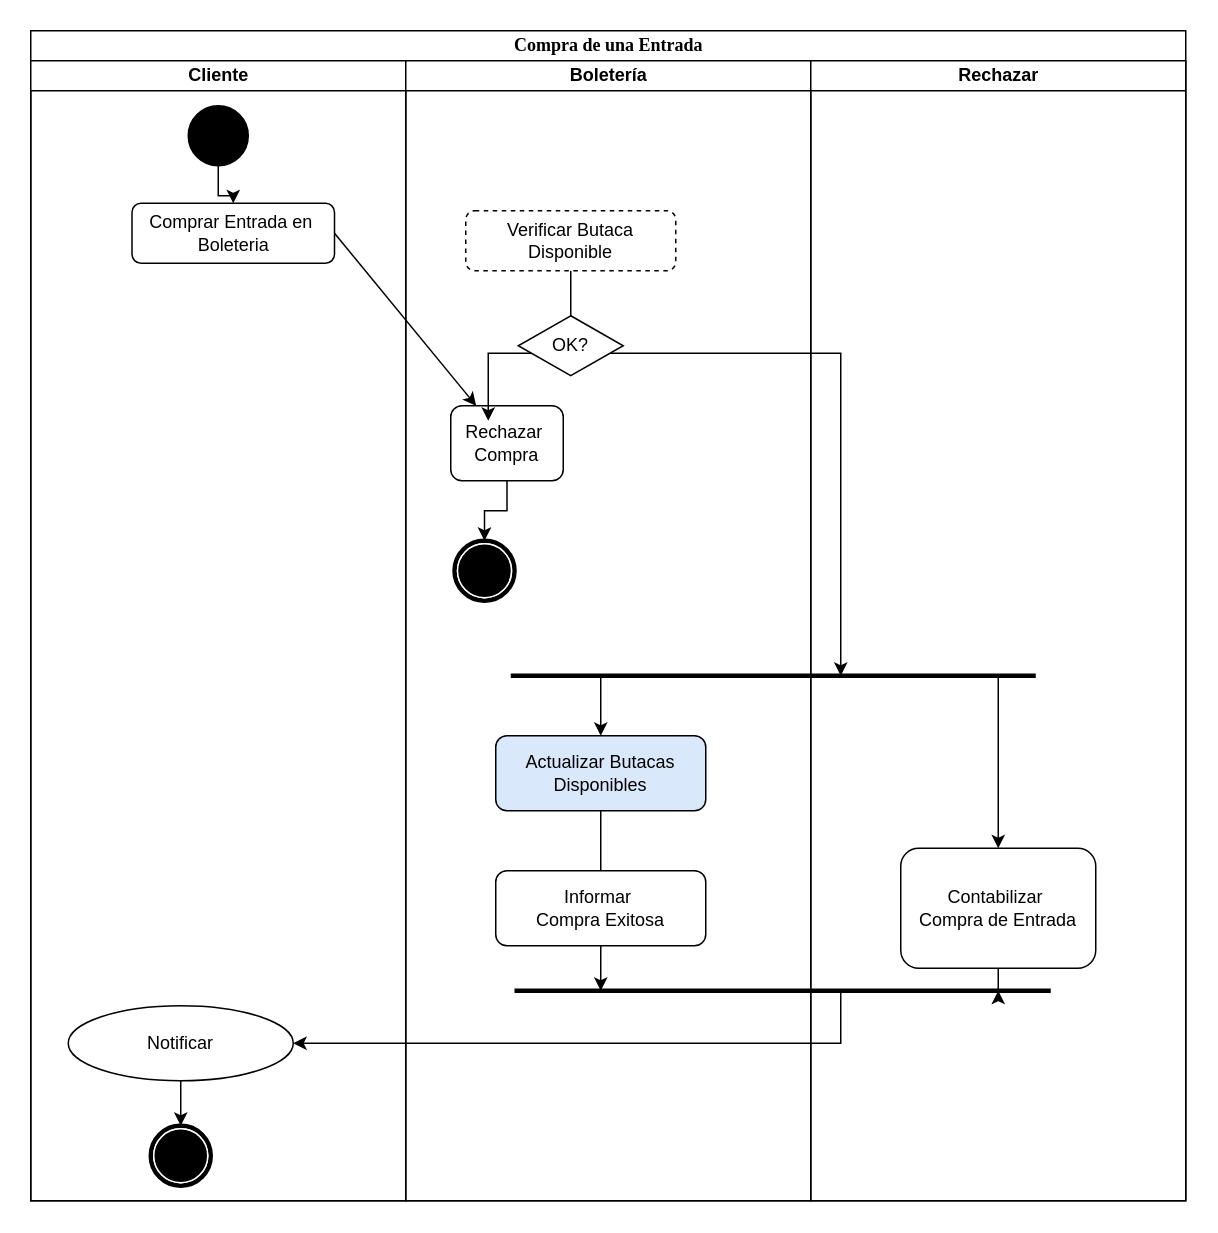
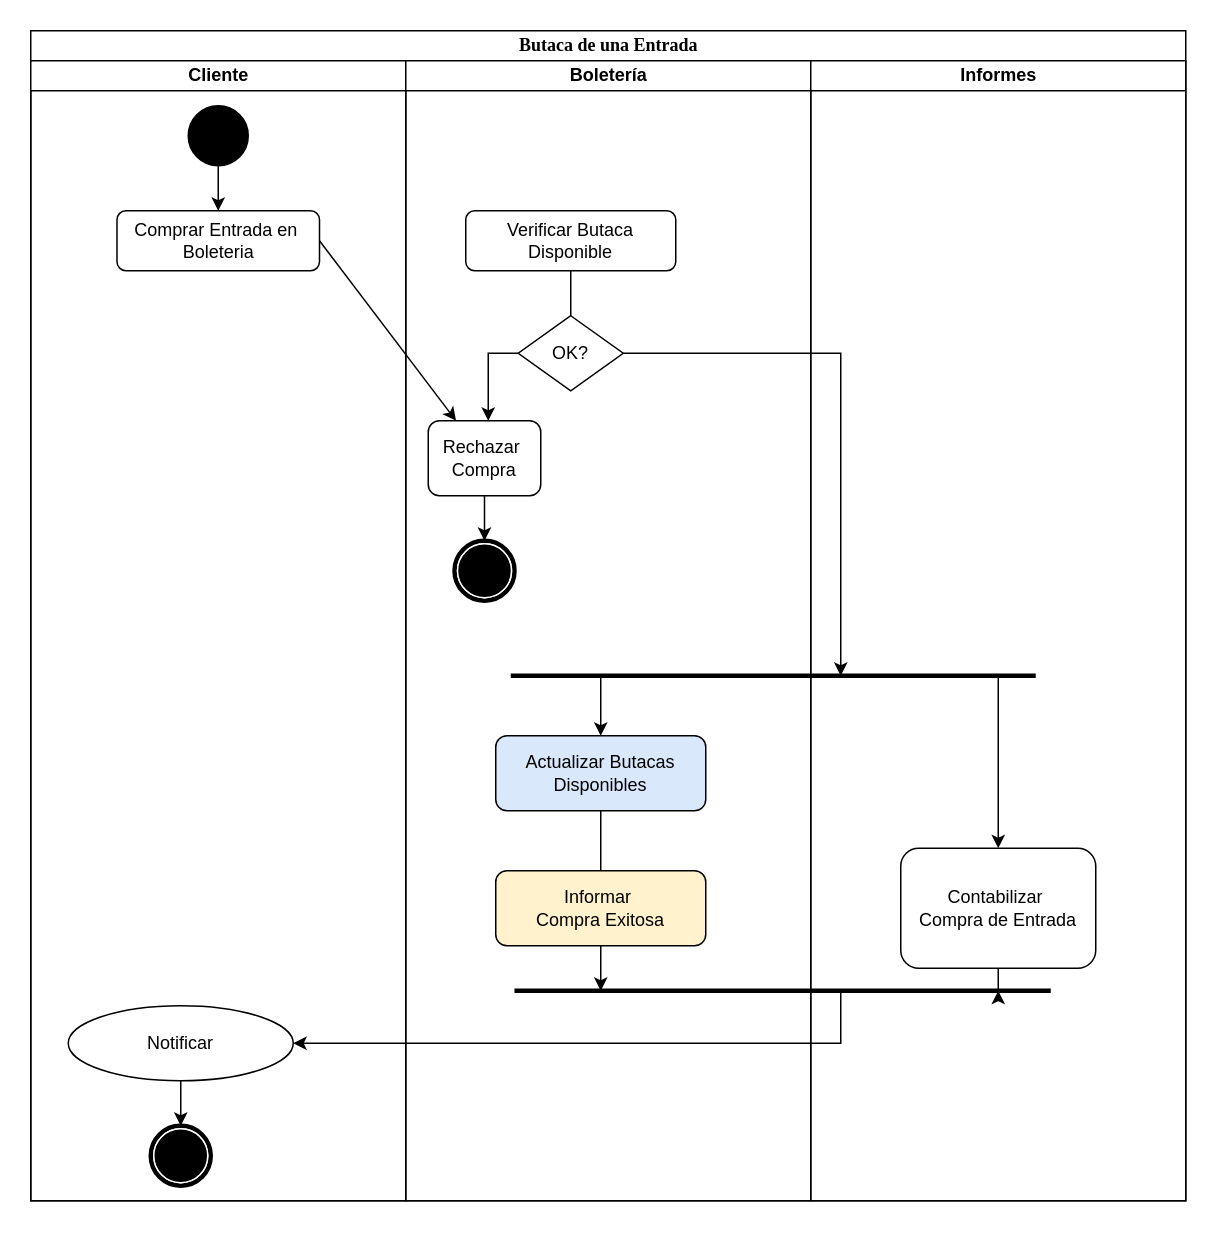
- <mxCell id="2" value="Compra de una Entrada" style="swimlane;html=1;childLayout=stackLayout;startSize=20;rounded=0;shadow=0;comic=0;labelBackgroundColor=none;strokeWidth=1;fontFamily=Verdana;fontSize=12;align=center;" parent="1" vertex="1"><mxGeometry x="20" y="20" width="770" height="780" as="geometry" /></mxCell>
+ <mxCell id="2" value="Butaca de una Entrada" style="swimlane;html=1;childLayout=stackLayout;startSize=20;rounded=0;shadow=0;comic=0;labelBackgroundColor=none;strokeWidth=1;fontFamily=Verdana;fontSize=12;align=center;" parent="1" vertex="1"><mxGeometry x="20" y="20" width="770" height="780" as="geometry" /></mxCell>
- <mxCell id="25" value="Rechazar" style="swimlane;html=1;startSize=20;" parent="2" vertex="1"><mxGeometry x="520" y="20" width="250" height="760" as="geometry" /></mxCell>
+ <mxCell id="25" value="Informes" style="swimlane;html=1;startSize=20;" parent="2" vertex="1"><mxGeometry x="520" y="20" width="250" height="760" as="geometry" /></mxCell>
- <mxCell id="6" value="Comprar Entrada en&amp;nbsp;&lt;br&gt;Boleteria" style="rounded=1;whiteSpace=wrap;html=1;" parent="3" vertex="1"><mxGeometry x="67.5" y="95" width="135" height="40" as="geometry" /></mxCell>
+ <mxCell id="6" value="Comprar Entrada en&amp;nbsp;&lt;br&gt;Boleteria" style="rounded=1;whiteSpace=wrap;html=1;" parent="3" vertex="1"><mxGeometry x="57.5" y="100" width="135" height="40" as="geometry" /></mxCell>
- <mxCell id="19" value="Verificar Butaca Disponible" style="rounded=1;whiteSpace=wrap;html=1;dashed=1;" parent="10" vertex="1"><mxGeometry x="40" y="100" width="140" height="40" as="geometry" /></mxCell>
+ <mxCell id="19" value="Verificar Butaca Disponible" style="rounded=1;whiteSpace=wrap;html=1;" parent="10" vertex="1"><mxGeometry x="40" y="100" width="140" height="40" as="geometry" /></mxCell>
- <mxCell id="17" value="OK?" style="rhombus;whiteSpace=wrap;html=1;" parent="10" vertex="1"><mxGeometry x="75" y="170" width="70" height="40" as="geometry" /></mxCell>
+ <mxCell id="17" value="OK?" style="rhombus;whiteSpace=wrap;html=1;" parent="10" vertex="1"><mxGeometry x="75" y="170" width="70" height="50" as="geometry" /></mxCell>
- <mxCell id="13" value="Rechazar&amp;nbsp;&lt;br&gt;Compra" style="rounded=1;whiteSpace=wrap;html=1;" parent="10" vertex="1"><mxGeometry x="30" y="230" width="75" height="50" as="geometry" /></mxCell>
+ <mxCell id="13" value="Rechazar&amp;nbsp;&lt;br&gt;Compra" style="rounded=1;whiteSpace=wrap;html=1;" parent="10" vertex="1"><mxGeometry x="15" y="240" width="75" height="50" as="geometry" /></mxCell>
- <mxCell id="20" value="Informar&amp;nbsp;&lt;br&gt;Compra Exitosa" style="rounded=1;whiteSpace=wrap;html=1;" parent="10" vertex="1"><mxGeometry x="60" y="540" width="140" height="50" as="geometry" /></mxCell>
+ <mxCell id="20" value="Informar&amp;nbsp;&lt;br&gt;Compra Exitosa" style="rounded=1;whiteSpace=wrap;html=1;fillColor=#fff2cc;" parent="10" vertex="1"><mxGeometry x="60" y="540" width="140" height="50" as="geometry" /></mxCell>
